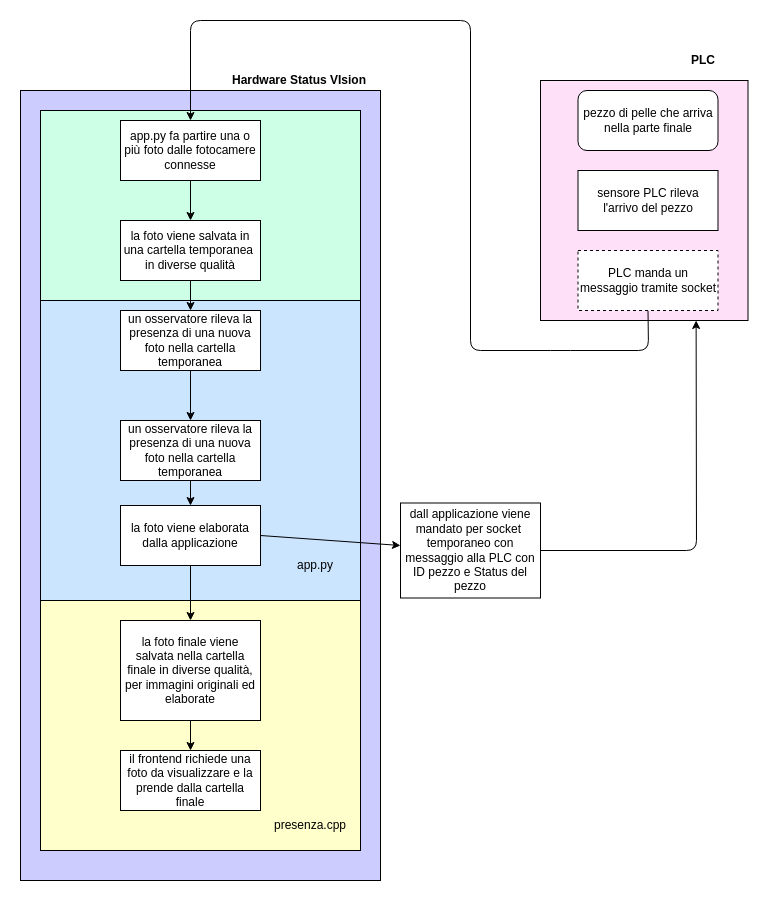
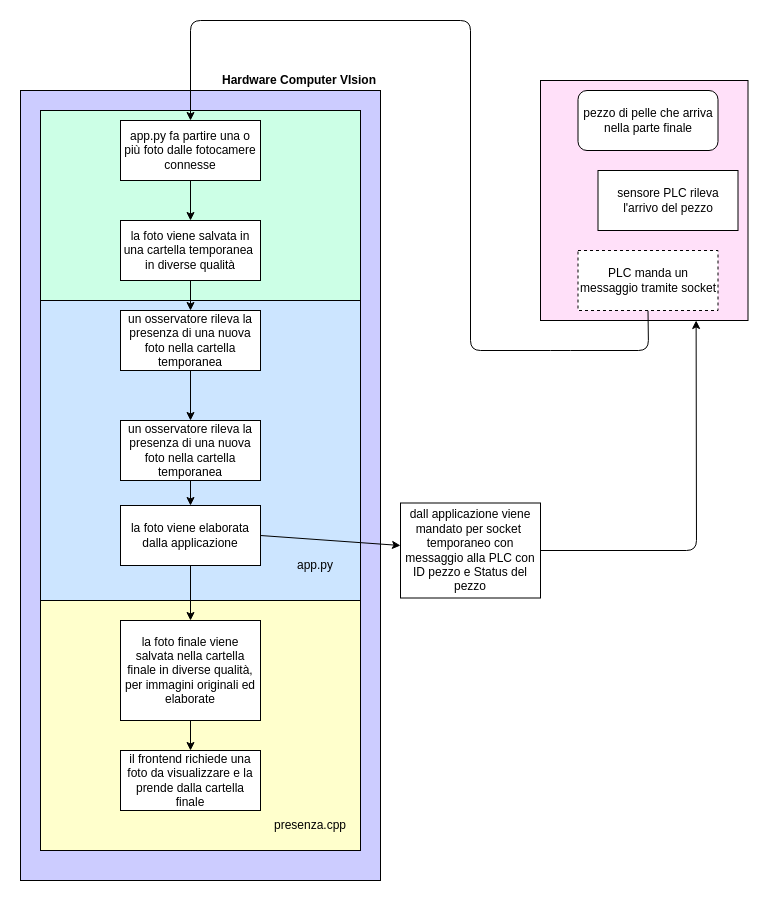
- <mxCell id="27" value="&lt;b&gt;PLC&lt;/b&gt;" style="text;html=1;strokeColor=none;fillColor=none;align=center;verticalAlign=middle;whiteSpace=wrap;rounded=0;" parent="1" vertex="1"><mxGeometry x="667.5" y="40" width="70" height="40" as="geometry" /></mxCell>
- <mxCell id="30" value="&lt;b&gt;Hardware Status VIsion&lt;/b&gt;" style="text;html=1;strokeColor=none;fillColor=none;align=center;verticalAlign=middle;whiteSpace=wrap;rounded=0;" vertex="1" parent="1"><mxGeometry x="214" y="60" width="170" height="40" as="geometry" /></mxCell>
+ <mxCell id="30" value="&lt;b&gt;Hardware Computer VIsion&lt;/b&gt;" style="text;html=1;strokeColor=none;fillColor=none;align=center;verticalAlign=middle;whiteSpace=wrap;rounded=0;" vertex="1" parent="1"><mxGeometry x="214" y="60" width="170" height="40" as="geometry" /></mxCell>
- <mxCell id="8" value="sensore PLC rileva l'arrivo del pezzo" style="rounded=0;whiteSpace=wrap;html=1;" parent="1" vertex="1"><mxGeometry x="577.5" y="170" width="140" height="60" as="geometry" /></mxCell>
+ <mxCell id="8" value="sensore PLC rileva l'arrivo del pezzo" style="rounded=0;whiteSpace=wrap;html=1;" parent="1" vertex="1"><mxGeometry x="597.5" y="170" width="140" height="60" as="geometry" /></mxCell>
